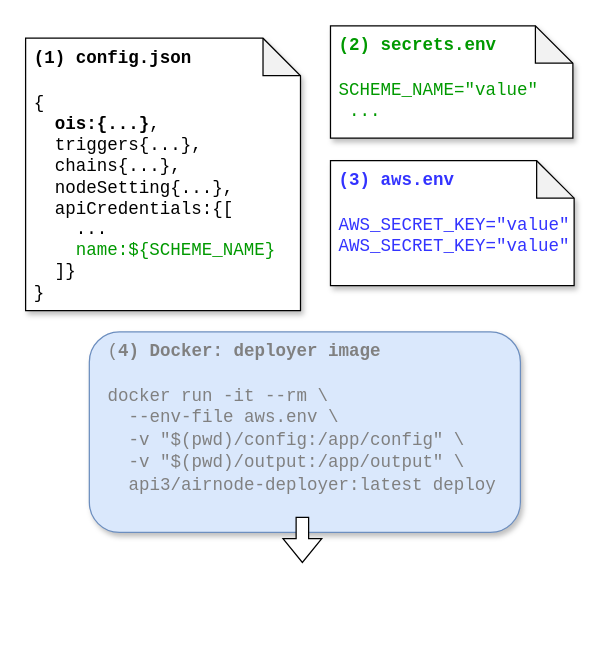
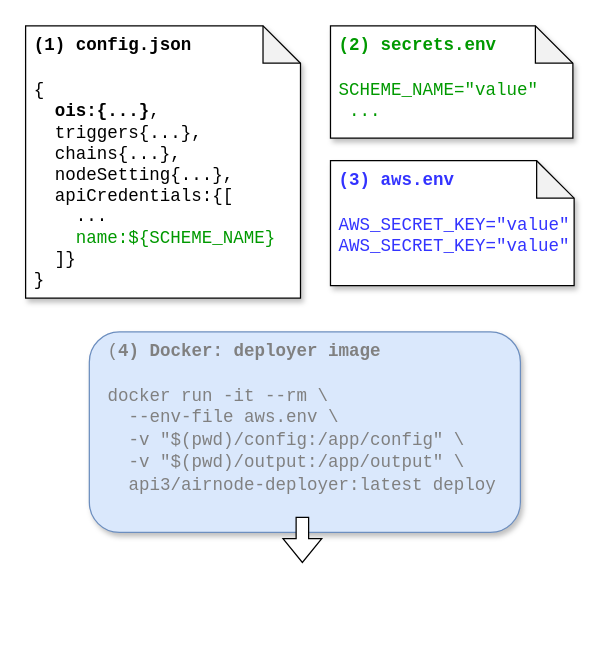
- <mxCell id="3" value="&lt;span style=&quot;font-size: 14px&quot;&gt;&lt;font face=&quot;Courier New&quot;&gt;&lt;b&gt;(1) config.json&lt;/b&gt;&lt;br style=&quot;font-size: 14px&quot;&gt;&lt;br style=&quot;font-size: 14px&quot;&gt;&lt;/font&gt;&lt;/span&gt;&lt;div style=&quot;font-size: 14px&quot;&gt;&lt;span style=&quot;font-size: 14px&quot;&gt;&lt;font face=&quot;Courier New&quot;&gt;{&lt;/font&gt;&lt;/span&gt;&lt;/div&gt;&lt;div style=&quot;font-size: 14px&quot;&gt;&lt;font face=&quot;Courier New&quot;&gt;&lt;span style=&quot;font-size: 14px&quot;&gt;&amp;nbsp;&amp;nbsp;&lt;b style=&quot;font-size: 14px&quot;&gt;ois:{...&lt;/b&gt;&lt;/span&gt;&lt;span style=&quot;font-size: 14px&quot;&gt;&lt;b style=&quot;font-size: 14px&quot;&gt;}&lt;/b&gt;,&lt;/span&gt;&lt;/font&gt;&lt;/div&gt;&lt;font style=&quot;font-size: 14px&quot;&gt;&lt;font face=&quot;Courier New&quot; style=&quot;font-size: 14px&quot;&gt;&lt;div style=&quot;font-size: 14px&quot;&gt;&amp;nbsp; triggers{...},&lt;/div&gt;&lt;div style=&quot;font-size: 14px&quot;&gt;&amp;nbsp; chains{...},&lt;/div&gt;&lt;div style=&quot;font-size: 14px&quot;&gt;&amp;nbsp; nodeSetting{...},&lt;/div&gt;&lt;div style=&quot;font-size: 14px&quot;&gt;&amp;nbsp;&amp;nbsp;apiCredentials:{[&lt;/div&gt;&lt;div style=&quot;font-size: 14px&quot;&gt;&amp;nbsp; &amp;nbsp; ...&lt;/div&gt;&lt;div style=&quot;font-size: 14px&quot;&gt;&amp;nbsp; &amp;nbsp;&amp;nbsp;&lt;font color=&quot;#009900&quot; style=&quot;font-size: 14px&quot;&gt;name:${&lt;/font&gt;&lt;font color=&quot;#009900&quot; style=&quot;font-size: 14px&quot;&gt;&lt;span style=&quot;background-color: transparent ; font-size: 14px&quot;&gt;SCHEME_NAME&lt;/span&gt;}&lt;/font&gt;&lt;/div&gt;&lt;/font&gt;&lt;font face=&quot;Courier New&quot; style=&quot;font-size: 14px&quot;&gt;&lt;div style=&quot;font-size: 14px&quot;&gt;&amp;nbsp; ]}&amp;nbsp; &amp;nbsp;&lt;/div&gt;&lt;div style=&quot;font-size: 14px&quot;&gt;}&lt;/div&gt;&lt;div style=&quot;font-size: 14px&quot;&gt;&lt;br style=&quot;font-size: 14px&quot;&gt;&lt;/div&gt;&lt;/font&gt;&lt;/font&gt;" style="shape=note;whiteSpace=wrap;html=1;backgroundOutline=1;darkOpacity=0.05;shadow=1;verticalAlign=top;align=left;fontSize=14;spacingLeft=5;" parent="1" vertex="1"><mxGeometry x="20" y="30" width="220" height="218" as="geometry" /></mxCell>
+ <mxCell id="3" value="&lt;span style=&quot;font-size: 14px&quot;&gt;&lt;font face=&quot;Courier New&quot;&gt;&lt;b&gt;(1) config.json&lt;/b&gt;&lt;br style=&quot;font-size: 14px&quot;&gt;&lt;br style=&quot;font-size: 14px&quot;&gt;&lt;/font&gt;&lt;/span&gt;&lt;div style=&quot;font-size: 14px&quot;&gt;&lt;span style=&quot;font-size: 14px&quot;&gt;&lt;font face=&quot;Courier New&quot;&gt;{&lt;/font&gt;&lt;/span&gt;&lt;/div&gt;&lt;div style=&quot;font-size: 14px&quot;&gt;&lt;font face=&quot;Courier New&quot;&gt;&lt;span style=&quot;font-size: 14px&quot;&gt;&amp;nbsp;&amp;nbsp;&lt;b style=&quot;font-size: 14px&quot;&gt;ois:{...&lt;/b&gt;&lt;/span&gt;&lt;span style=&quot;font-size: 14px&quot;&gt;&lt;b style=&quot;font-size: 14px&quot;&gt;}&lt;/b&gt;,&lt;/span&gt;&lt;/font&gt;&lt;/div&gt;&lt;font style=&quot;font-size: 14px&quot;&gt;&lt;font face=&quot;Courier New&quot; style=&quot;font-size: 14px&quot;&gt;&lt;div style=&quot;font-size: 14px&quot;&gt;&amp;nbsp; triggers{...},&lt;/div&gt;&lt;div style=&quot;font-size: 14px&quot;&gt;&amp;nbsp; chains{...},&lt;/div&gt;&lt;div style=&quot;font-size: 14px&quot;&gt;&amp;nbsp; nodeSetting{...},&lt;/div&gt;&lt;div style=&quot;font-size: 14px&quot;&gt;&amp;nbsp;&amp;nbsp;apiCredentials:{[&lt;/div&gt;&lt;div style=&quot;font-size: 14px&quot;&gt;&amp;nbsp; &amp;nbsp; ...&lt;/div&gt;&lt;div style=&quot;font-size: 14px&quot;&gt;&amp;nbsp; &amp;nbsp;&amp;nbsp;&lt;font color=&quot;#009900&quot; style=&quot;font-size: 14px&quot;&gt;name:${&lt;/font&gt;&lt;font color=&quot;#009900&quot; style=&quot;font-size: 14px&quot;&gt;&lt;span style=&quot;background-color: transparent ; font-size: 14px&quot;&gt;SCHEME_NAME&lt;/span&gt;}&lt;/font&gt;&lt;/div&gt;&lt;/font&gt;&lt;font face=&quot;Courier New&quot; style=&quot;font-size: 14px&quot;&gt;&lt;div style=&quot;font-size: 14px&quot;&gt;&amp;nbsp; ]}&amp;nbsp; &amp;nbsp;&lt;/div&gt;&lt;div style=&quot;font-size: 14px&quot;&gt;}&lt;/div&gt;&lt;div style=&quot;font-size: 14px&quot;&gt;&lt;br style=&quot;font-size: 14px&quot;&gt;&lt;/div&gt;&lt;/font&gt;&lt;/font&gt;" style="shape=note;whiteSpace=wrap;html=1;backgroundOutline=1;darkOpacity=0.05;shadow=1;verticalAlign=top;align=left;fontSize=14;spacingLeft=5;" parent="1" vertex="1"><mxGeometry x="20" y="20" width="220" height="218" as="geometry" /></mxCell>
